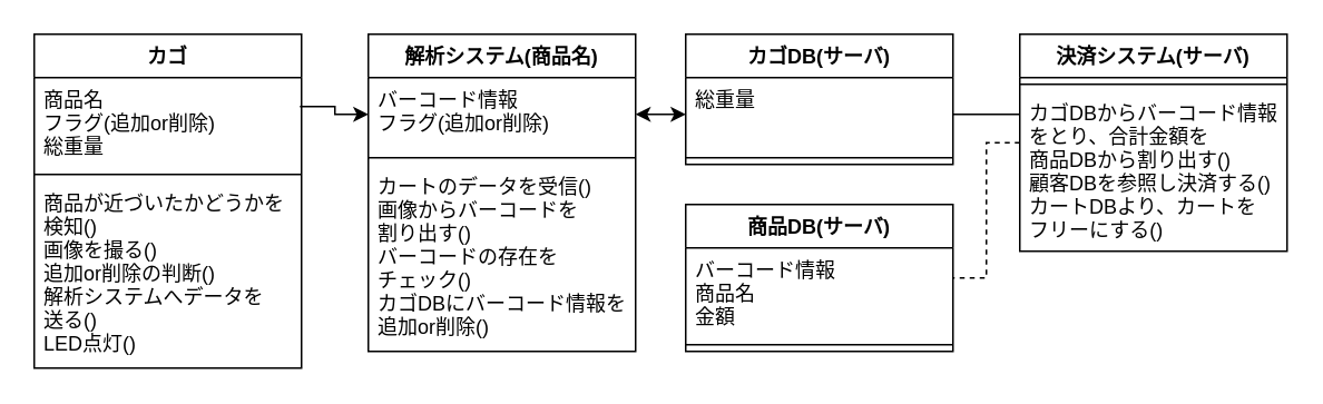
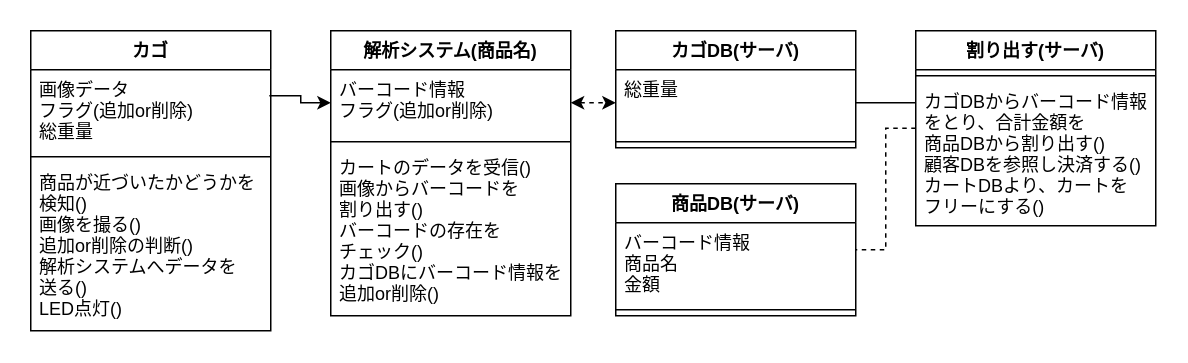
- <mxCell id="14" value="決済システム(サーバ)" parent="1" style="swimlane;fontStyle=1;align=center;verticalAlign=top;childLayout=stackLayout;horizontal=1;startSize=26;horizontalStack=0;resizeParent=1;resizeParentMax=0;resizeLast=0;collapsible=1;marginBottom=0;" vertex="1"><mxGeometry as="geometry" x="610" y="20" width="160" height="130" /></mxCell>
+ <mxCell id="14" value="割り出す(サーバ)" parent="1" style="swimlane;fontStyle=1;align=center;verticalAlign=top;childLayout=stackLayout;horizontal=1;startSize=26;horizontalStack=0;resizeParent=1;resizeParentMax=0;resizeLast=0;collapsible=1;marginBottom=0;" vertex="1"><mxGeometry as="geometry" x="610" y="20" width="160" height="130" /></mxCell>
- <mxCell id="3" value="商品名&#10;フラグ(追加or削除)&#10;総重量" parent="2" style="text;strokeColor=none;fillColor=none;align=left;verticalAlign=top;spacingLeft=4;spacingRight=4;overflow=hidden;rotatable=0;points=[[0,0.5],[1,0.5]];portConstraint=eastwest;" vertex="1"><mxGeometry as="geometry" y="26" width="160" height="54" /></mxCell>
+ <mxCell id="3" value="画像データ&#10;フラグ(追加or削除)&#10;総重量" parent="2" style="text;strokeColor=none;fillColor=none;align=left;verticalAlign=top;spacingLeft=4;spacingRight=4;overflow=hidden;rotatable=0;points=[[0,0.5],[1,0.5]];portConstraint=eastwest;" vertex="1"><mxGeometry as="geometry" y="26" width="160" height="54" /></mxCell>
- <mxCell id="21" parent="1" style="edgeStyle=orthogonalEdgeStyle;rounded=0;orthogonalLoop=1;jettySize=auto;html=1;exitX=1;exitY=0.5;exitDx=0;exitDy=0;entryX=0;entryY=0.5;entryDx=0;entryDy=0;endArrow=classic;endFill=1;startArrow=classic;startFill=1;" source="7" edge="1" target="11"><mxGeometry as="geometry" relative="1" /></mxCell>
+ <mxCell id="21" parent="1" style="edgeStyle=orthogonalEdgeStyle;rounded=0;orthogonalLoop=1;jettySize=auto;html=1;exitX=1;exitY=0.5;exitDx=0;exitDy=0;entryX=0;entryY=0.5;entryDx=0;entryDy=0;endArrow=classic;endFill=1;startArrow=classic;startFill=1;dashed=1;" source="7" edge="1" target="11"><mxGeometry as="geometry" relative="1" /></mxCell>
